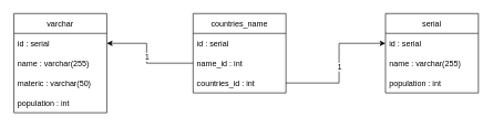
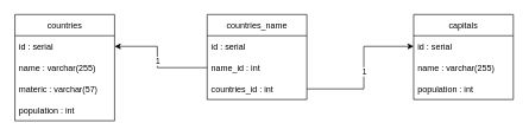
- <mxCell id="2" value="varchar" style="swimlane;fontStyle=0;childLayout=stackLayout;horizontal=1;startSize=30;horizontalStack=0;resizeParent=1;resizeParentMax=0;resizeLast=0;collapsible=1;marginBottom=0;" parent="1" vertex="1"><mxGeometry x="20" y="20" width="140" height="150" as="geometry" /></mxCell>
+ <mxCell id="2" value="countries" style="swimlane;fontStyle=0;childLayout=stackLayout;horizontal=1;startSize=30;horizontalStack=0;resizeParent=1;resizeParentMax=0;resizeLast=0;collapsible=1;marginBottom=0;" parent="1" vertex="1"><mxGeometry x="20" y="20" width="140" height="150" as="geometry" /></mxCell>
- <mxCell id="7" value="serial" style="swimlane;fontStyle=0;childLayout=stackLayout;horizontal=1;startSize=30;horizontalStack=0;resizeParent=1;resizeParentMax=0;resizeLast=0;collapsible=1;marginBottom=0;" parent="1" vertex="1"><mxGeometry x="580" y="20" width="140" height="120" as="geometry" /></mxCell>
+ <mxCell id="7" value="capitals" style="swimlane;fontStyle=0;childLayout=stackLayout;horizontal=1;startSize=30;horizontalStack=0;resizeParent=1;resizeParentMax=0;resizeLast=0;collapsible=1;marginBottom=0;" parent="1" vertex="1"><mxGeometry x="580" y="20" width="140" height="120" as="geometry" /></mxCell>
- <mxCell id="5" value="materic : varchar(50)" style="text;strokeColor=none;fillColor=none;align=left;verticalAlign=middle;spacingLeft=4;spacingRight=4;overflow=hidden;points=[[0,0.5],[1,0.5]];portConstraint=eastwest;rotatable=0;" vertex="1" parent="2"><mxGeometry y="90" width="140" height="30" as="geometry" /></mxCell>
+ <mxCell id="5" value="materic : varchar(57)" style="text;strokeColor=none;fillColor=none;align=left;verticalAlign=middle;spacingLeft=4;spacingRight=4;overflow=hidden;points=[[0,0.5],[1,0.5]];portConstraint=eastwest;rotatable=0;" vertex="1" parent="2"><mxGeometry y="90" width="140" height="30" as="geometry" /></mxCell>
